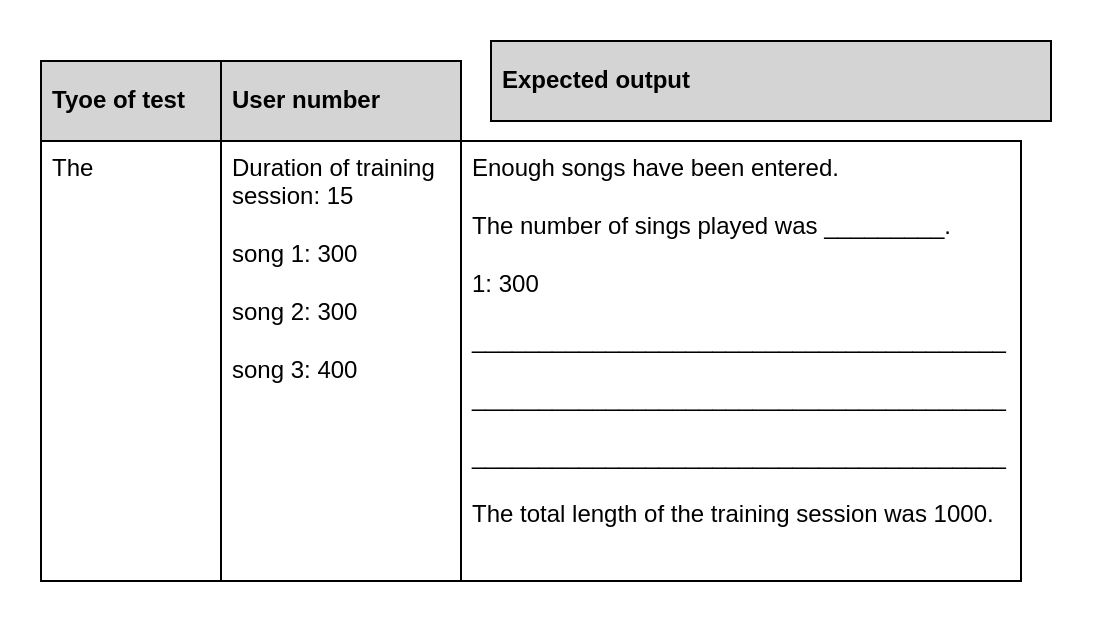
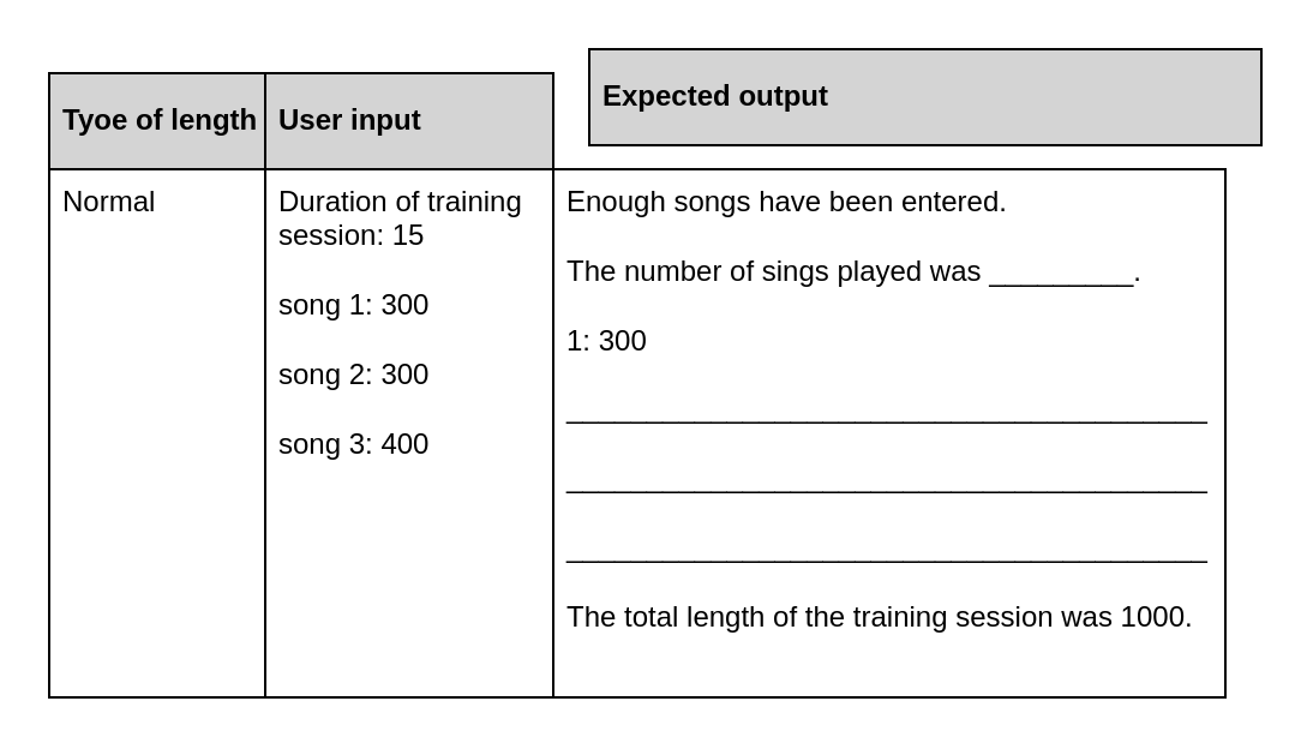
- <mxCell id="5" value="&lt;div&gt;Tyoe of test&lt;/div&gt;" style="rounded=0;whiteSpace=wrap;html=1;align=left;verticalAlign=middle;spacing=2;spacingLeft=4;spacingRight=4;strokeColor=default;fillColor=#d4d4d4;fontStyle=1" parent="1" vertex="1"><mxGeometry x="20" y="30" width="100" height="40" as="geometry" /></mxCell>
+ <mxCell id="5" value="&lt;div&gt;Tyoe of length&lt;/div&gt;" style="rounded=0;whiteSpace=wrap;html=1;align=left;verticalAlign=middle;spacing=2;spacingLeft=4;spacingRight=4;strokeColor=default;fillColor=#d4d4d4;fontStyle=1" parent="1" vertex="1"><mxGeometry x="20" y="30" width="100" height="40" as="geometry" /></mxCell>
- <mxCell id="6" value="User number" style="rounded=0;whiteSpace=wrap;html=1;align=left;verticalAlign=middle;spacing=2;spacingLeft=4;spacingRight=4;strokeColor=default;fillColor=#d4d4d4;fontStyle=1" parent="1" vertex="1"><mxGeometry x="110" y="30" width="120" height="40" as="geometry" /></mxCell>
+ <mxCell id="6" value="User input" style="rounded=0;whiteSpace=wrap;html=1;align=left;verticalAlign=middle;spacing=2;spacingLeft=4;spacingRight=4;strokeColor=default;fillColor=#d4d4d4;fontStyle=1" parent="1" vertex="1"><mxGeometry x="110" y="30" width="120" height="40" as="geometry" /></mxCell>
- <mxCell id="2" value="The" style="rounded=0;whiteSpace=wrap;html=1;align=left;verticalAlign=top;spacing=2;spacingLeft=4;spacingRight=4;strokeColor=default;" parent="1" vertex="1"><mxGeometry x="20" y="70" width="100" height="220" as="geometry" /></mxCell>
+ <mxCell id="2" value="Normal" style="rounded=0;whiteSpace=wrap;html=1;align=left;verticalAlign=top;spacing=2;spacingLeft=4;spacingRight=4;strokeColor=default;" parent="1" vertex="1"><mxGeometry x="20" y="70" width="100" height="220" as="geometry" /></mxCell>
